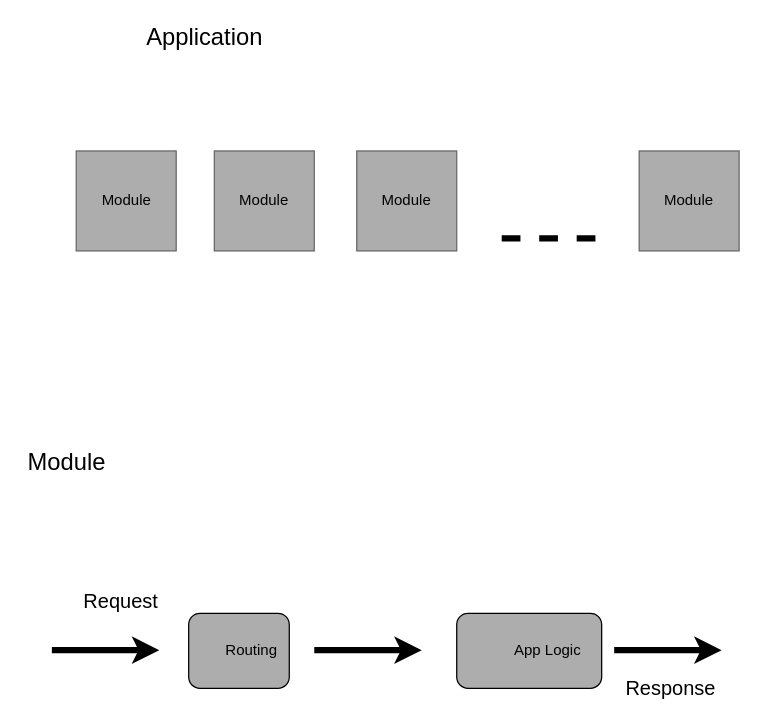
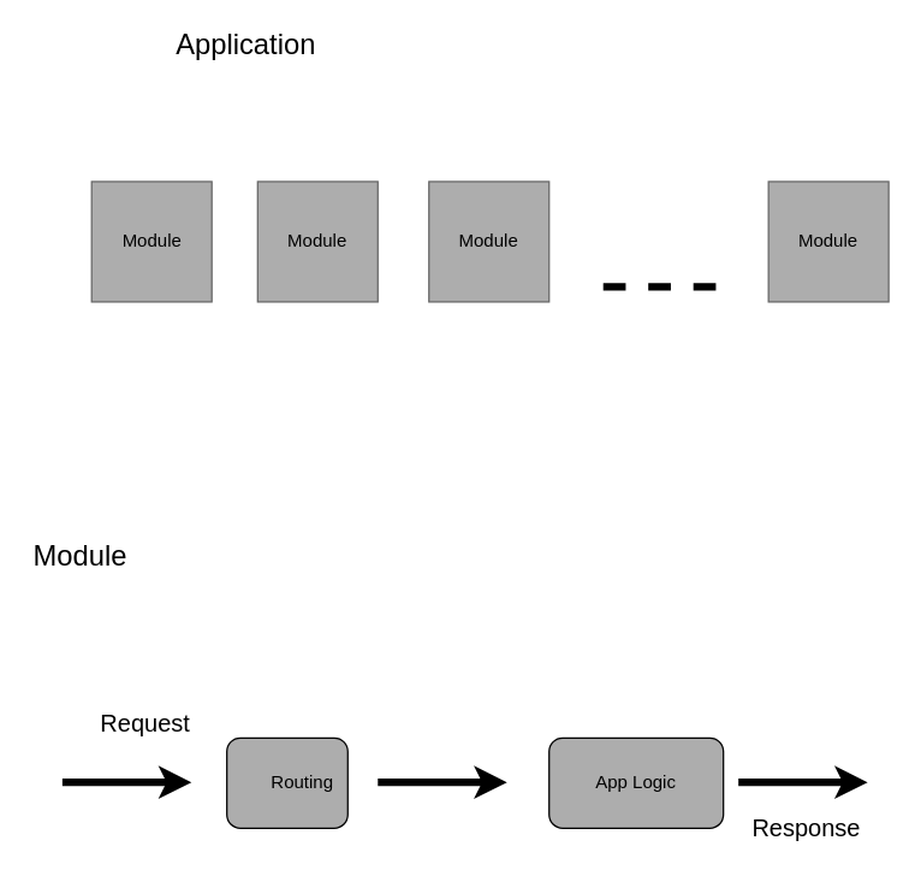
- <mxCell id="20" value="App Logic" style="text;html=1;strokeColor=none;fillColor=none;align=center;verticalAlign=middle;whiteSpace=wrap;rounded=0;fontSize=12;" parent="1" vertex="1"><mxGeometry x="409" y="510" width="58" height="20" as="geometry" /></mxCell>
+ <mxCell id="20" value="App Logic" style="text;html=1;strokeColor=none;fillColor=none;align=center;verticalAlign=middle;whiteSpace=wrap;rounded=0;fontSize=12;" parent="1" vertex="1"><mxGeometry x="394" y="510" width="58" height="20" as="geometry" /></mxCell>
